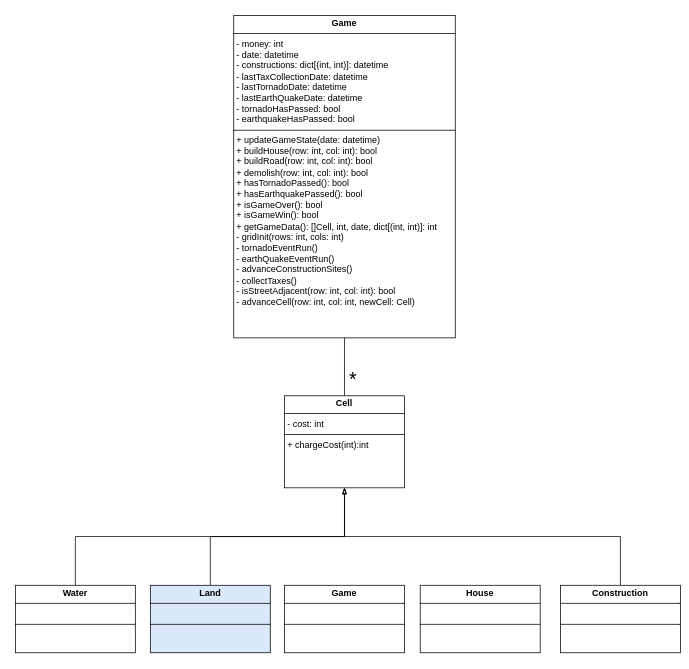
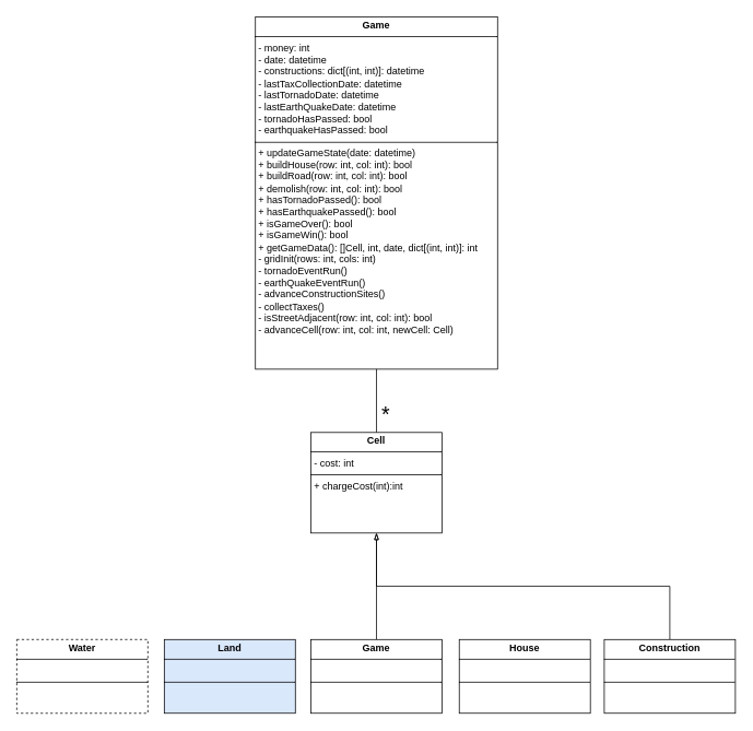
- <mxCell id="10" style="edgeStyle=orthogonalEdgeStyle;rounded=0;orthogonalLoop=1;jettySize=auto;html=1;exitX=0.5;exitY=0;exitDx=0;exitDy=0;entryX=0.5;entryY=1;entryDx=0;entryDy=0;endArrow=blockThin;endFill=0;" edge="1" parent="1" source="11" target="14"><mxGeometry relative="1" as="geometry" /></mxCell>
- <mxCell id="8" style="edgeStyle=orthogonalEdgeStyle;rounded=0;orthogonalLoop=1;jettySize=auto;html=1;exitX=0.5;exitY=0;exitDx=0;exitDy=0;entryX=0.5;entryY=1;entryDx=0;entryDy=0;endArrow=blockThin;endFill=0;" edge="1" parent="1" source="9" target="14"><mxGeometry relative="1" as="geometry" /></mxCell>
+ <mxCell id="6" style="edgeStyle=orthogonalEdgeStyle;rounded=0;orthogonalLoop=1;jettySize=auto;html=1;exitX=0.5;exitY=0;exitDx=0;exitDy=0;entryX=0.5;entryY=1;entryDx=0;entryDy=0;endArrow=blockThin;endFill=0;" edge="1" parent="1" source="7" target="14"><mxGeometry relative="1" as="geometry" /></mxCell>
- <mxCell id="11" value="&lt;p style=&quot;margin:0px;margin-top:4px;text-align:center;&quot;&gt;&lt;b&gt;Water&lt;/b&gt;&lt;/p&gt;&lt;hr size=&quot;1&quot; style=&quot;border-style:solid;&quot;&gt;&lt;p style=&quot;margin:0px;margin-left:4px;&quot;&gt;&lt;br&gt;&lt;/p&gt;&lt;hr size=&quot;1&quot; style=&quot;border-style:solid;&quot;&gt;&lt;p style=&quot;margin:0px;margin-left:4px;&quot;&gt;&lt;br&gt;&lt;/p&gt;" style="verticalAlign=top;align=left;overflow=fill;html=1;whiteSpace=wrap;" vertex="1" parent="1"><mxGeometry x="20" y="780" width="160" height="90" as="geometry" /></mxCell>
+ <mxCell id="11" value="&lt;p style=&quot;margin:0px;margin-top:4px;text-align:center;&quot;&gt;&lt;b&gt;Water&lt;/b&gt;&lt;/p&gt;&lt;hr size=&quot;1&quot; style=&quot;border-style:solid;&quot;&gt;&lt;p style=&quot;margin:0px;margin-left:4px;&quot;&gt;&lt;br&gt;&lt;/p&gt;&lt;hr size=&quot;1&quot; style=&quot;border-style:solid;&quot;&gt;&lt;p style=&quot;margin:0px;margin-left:4px;&quot;&gt;&lt;br&gt;&lt;/p&gt;" style="verticalAlign=top;align=left;overflow=fill;html=1;whiteSpace=wrap;dashed=1;" vertex="1" parent="1"><mxGeometry x="20" y="780" width="160" height="90" as="geometry" /></mxCell>
- <mxCell id="4" value="&lt;p style=&quot;margin:0px;margin-top:4px;text-align:center;&quot;&gt;&lt;b&gt;Construction&lt;/b&gt;&lt;/p&gt;&lt;hr size=&quot;1&quot; style=&quot;border-style:solid;&quot;&gt;&lt;p style=&quot;margin:0px;margin-left:4px;&quot;&gt;&lt;br&gt;&lt;/p&gt;&lt;hr size=&quot;1&quot; style=&quot;border-style:solid;&quot;&gt;&lt;p style=&quot;margin:0px;margin-left:4px;&quot;&gt;&lt;br&gt;&lt;/p&gt;" style="verticalAlign=top;align=left;overflow=fill;html=1;whiteSpace=wrap;" vertex="1" parent="1"><mxGeometry x="747" y="780" width="160" height="90" as="geometry" /></mxCell>
+ <mxCell id="4" value="&lt;p style=&quot;margin:0px;margin-top:4px;text-align:center;&quot;&gt;&lt;b&gt;Construction&lt;/b&gt;&lt;/p&gt;&lt;hr size=&quot;1&quot; style=&quot;border-style:solid;&quot;&gt;&lt;p style=&quot;margin:0px;margin-left:4px;&quot;&gt;&lt;br&gt;&lt;/p&gt;&lt;hr size=&quot;1&quot; style=&quot;border-style:solid;&quot;&gt;&lt;p style=&quot;margin:0px;margin-left:4px;&quot;&gt;&lt;br&gt;&lt;/p&gt;" style="verticalAlign=top;align=left;overflow=fill;html=1;whiteSpace=wrap;" vertex="1" parent="1"><mxGeometry x="737" y="780" width="160" height="90" as="geometry" /></mxCell>
